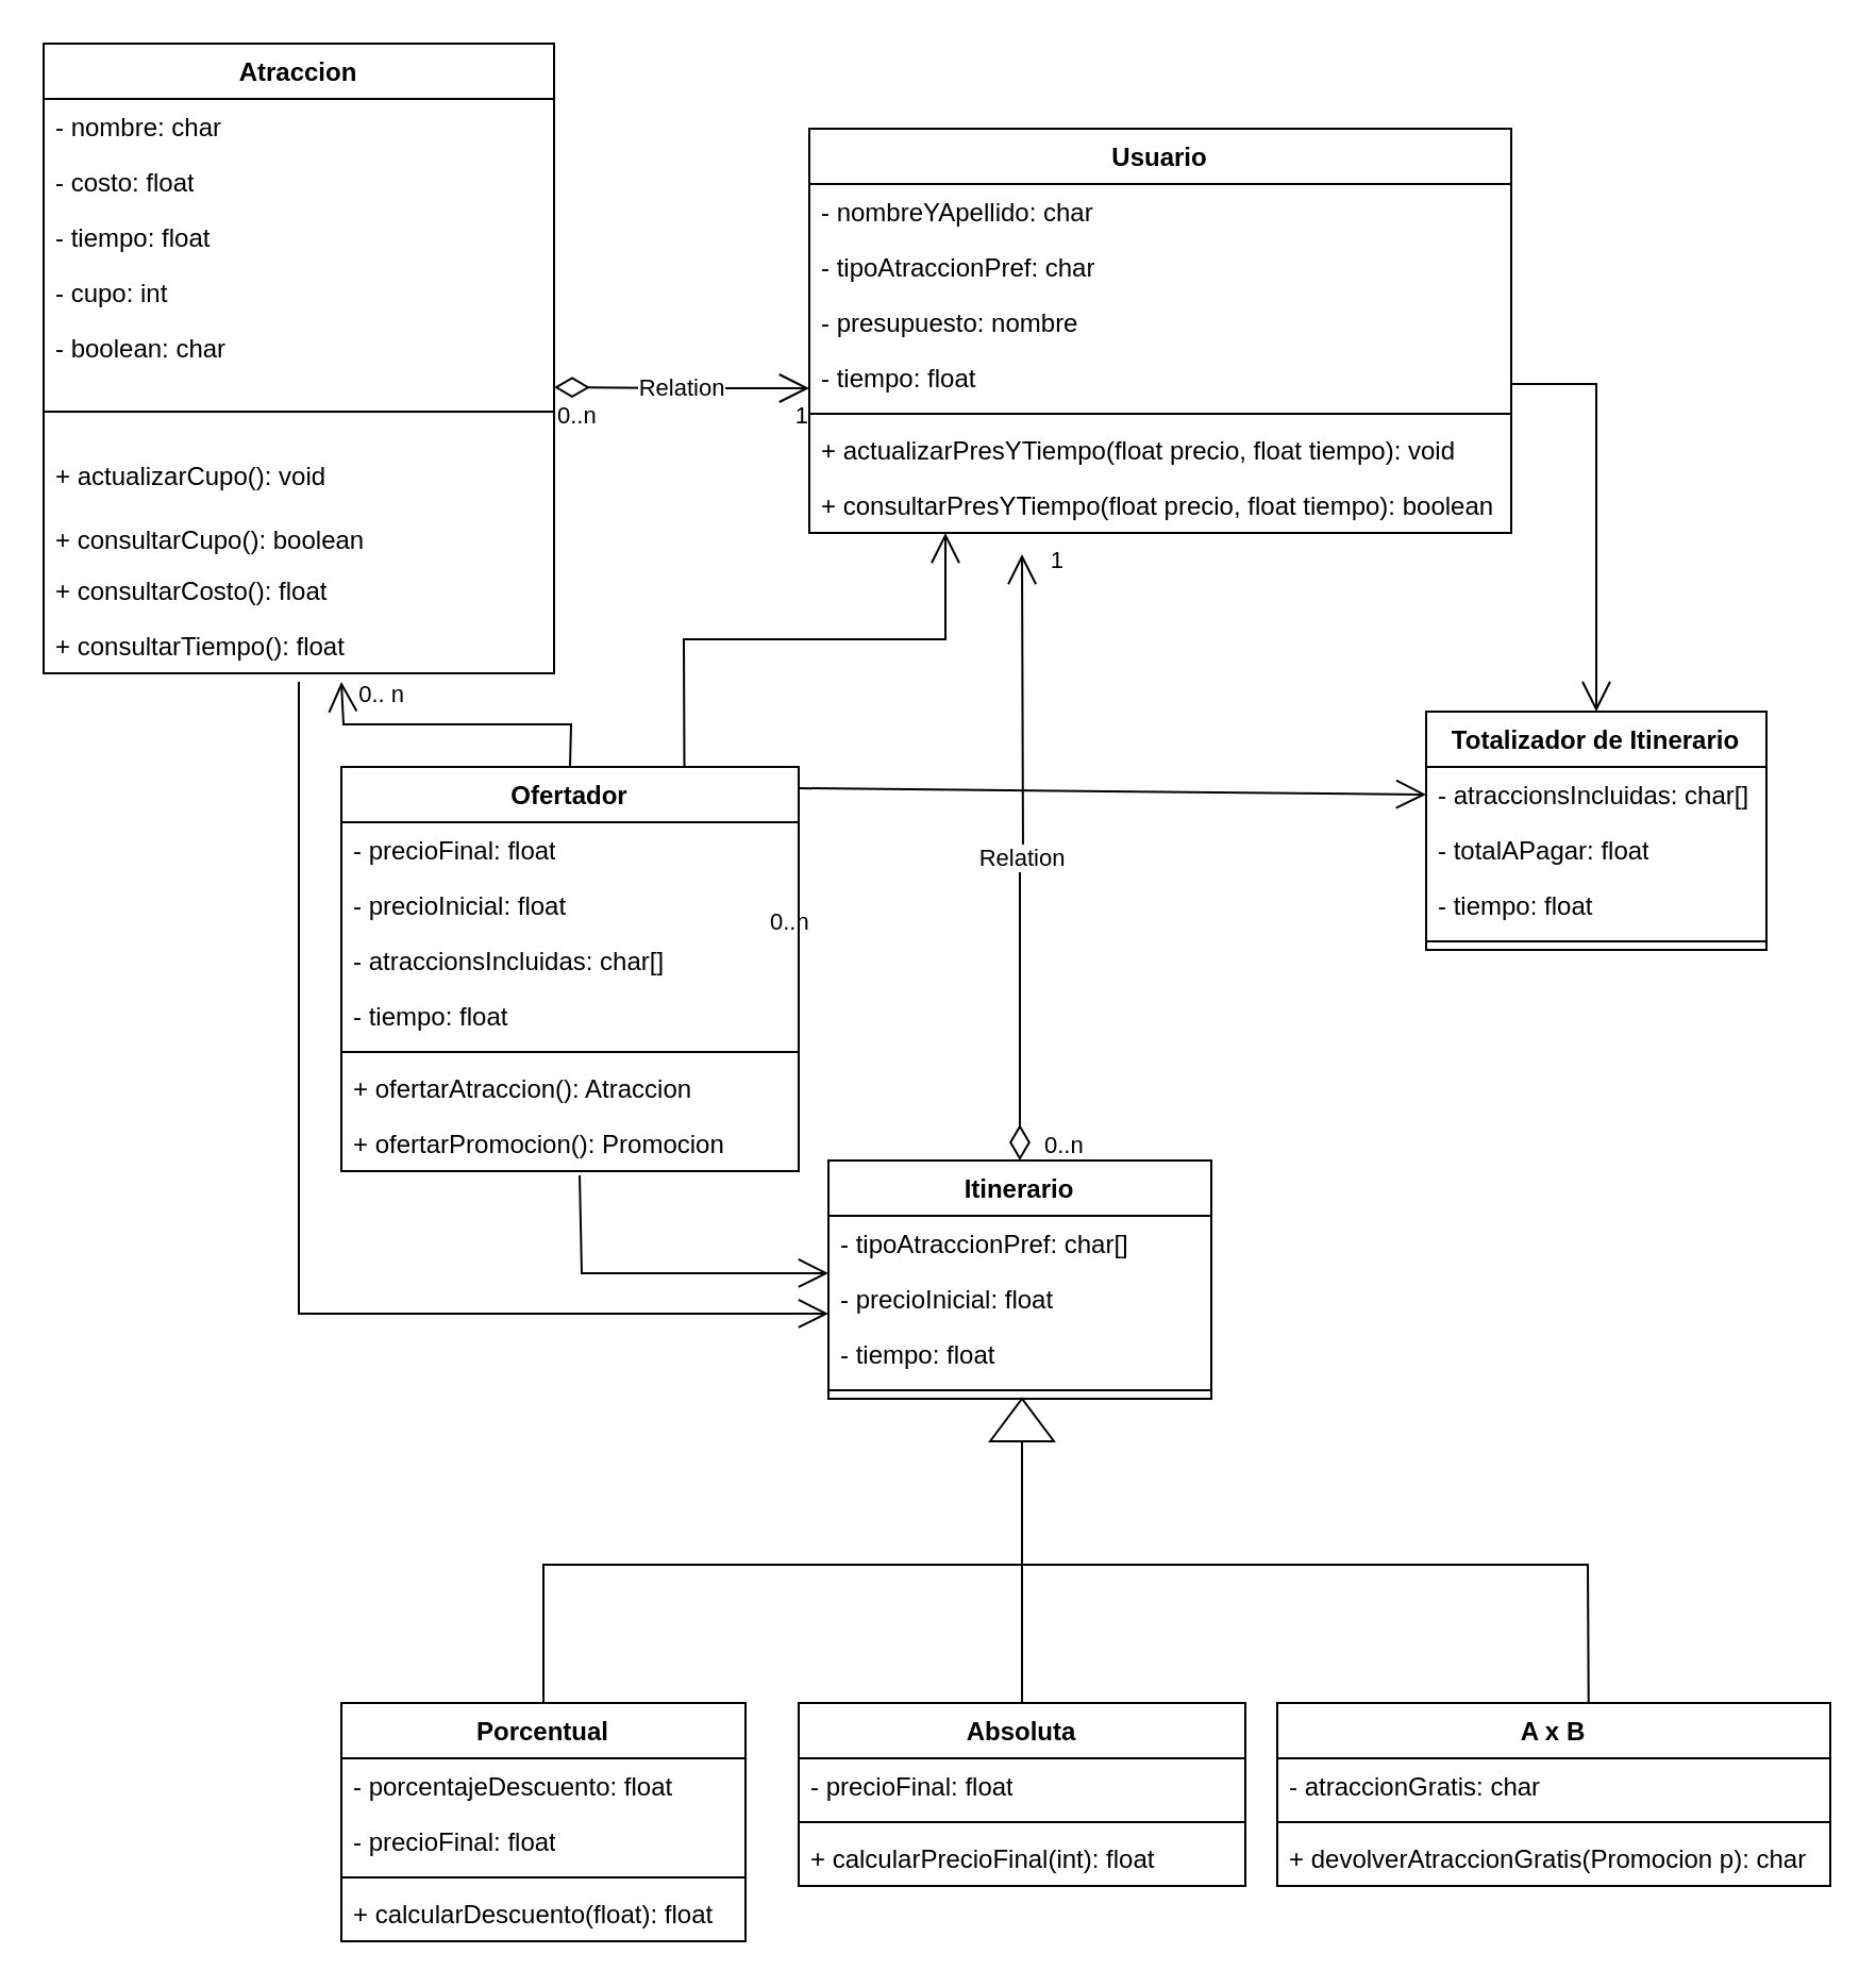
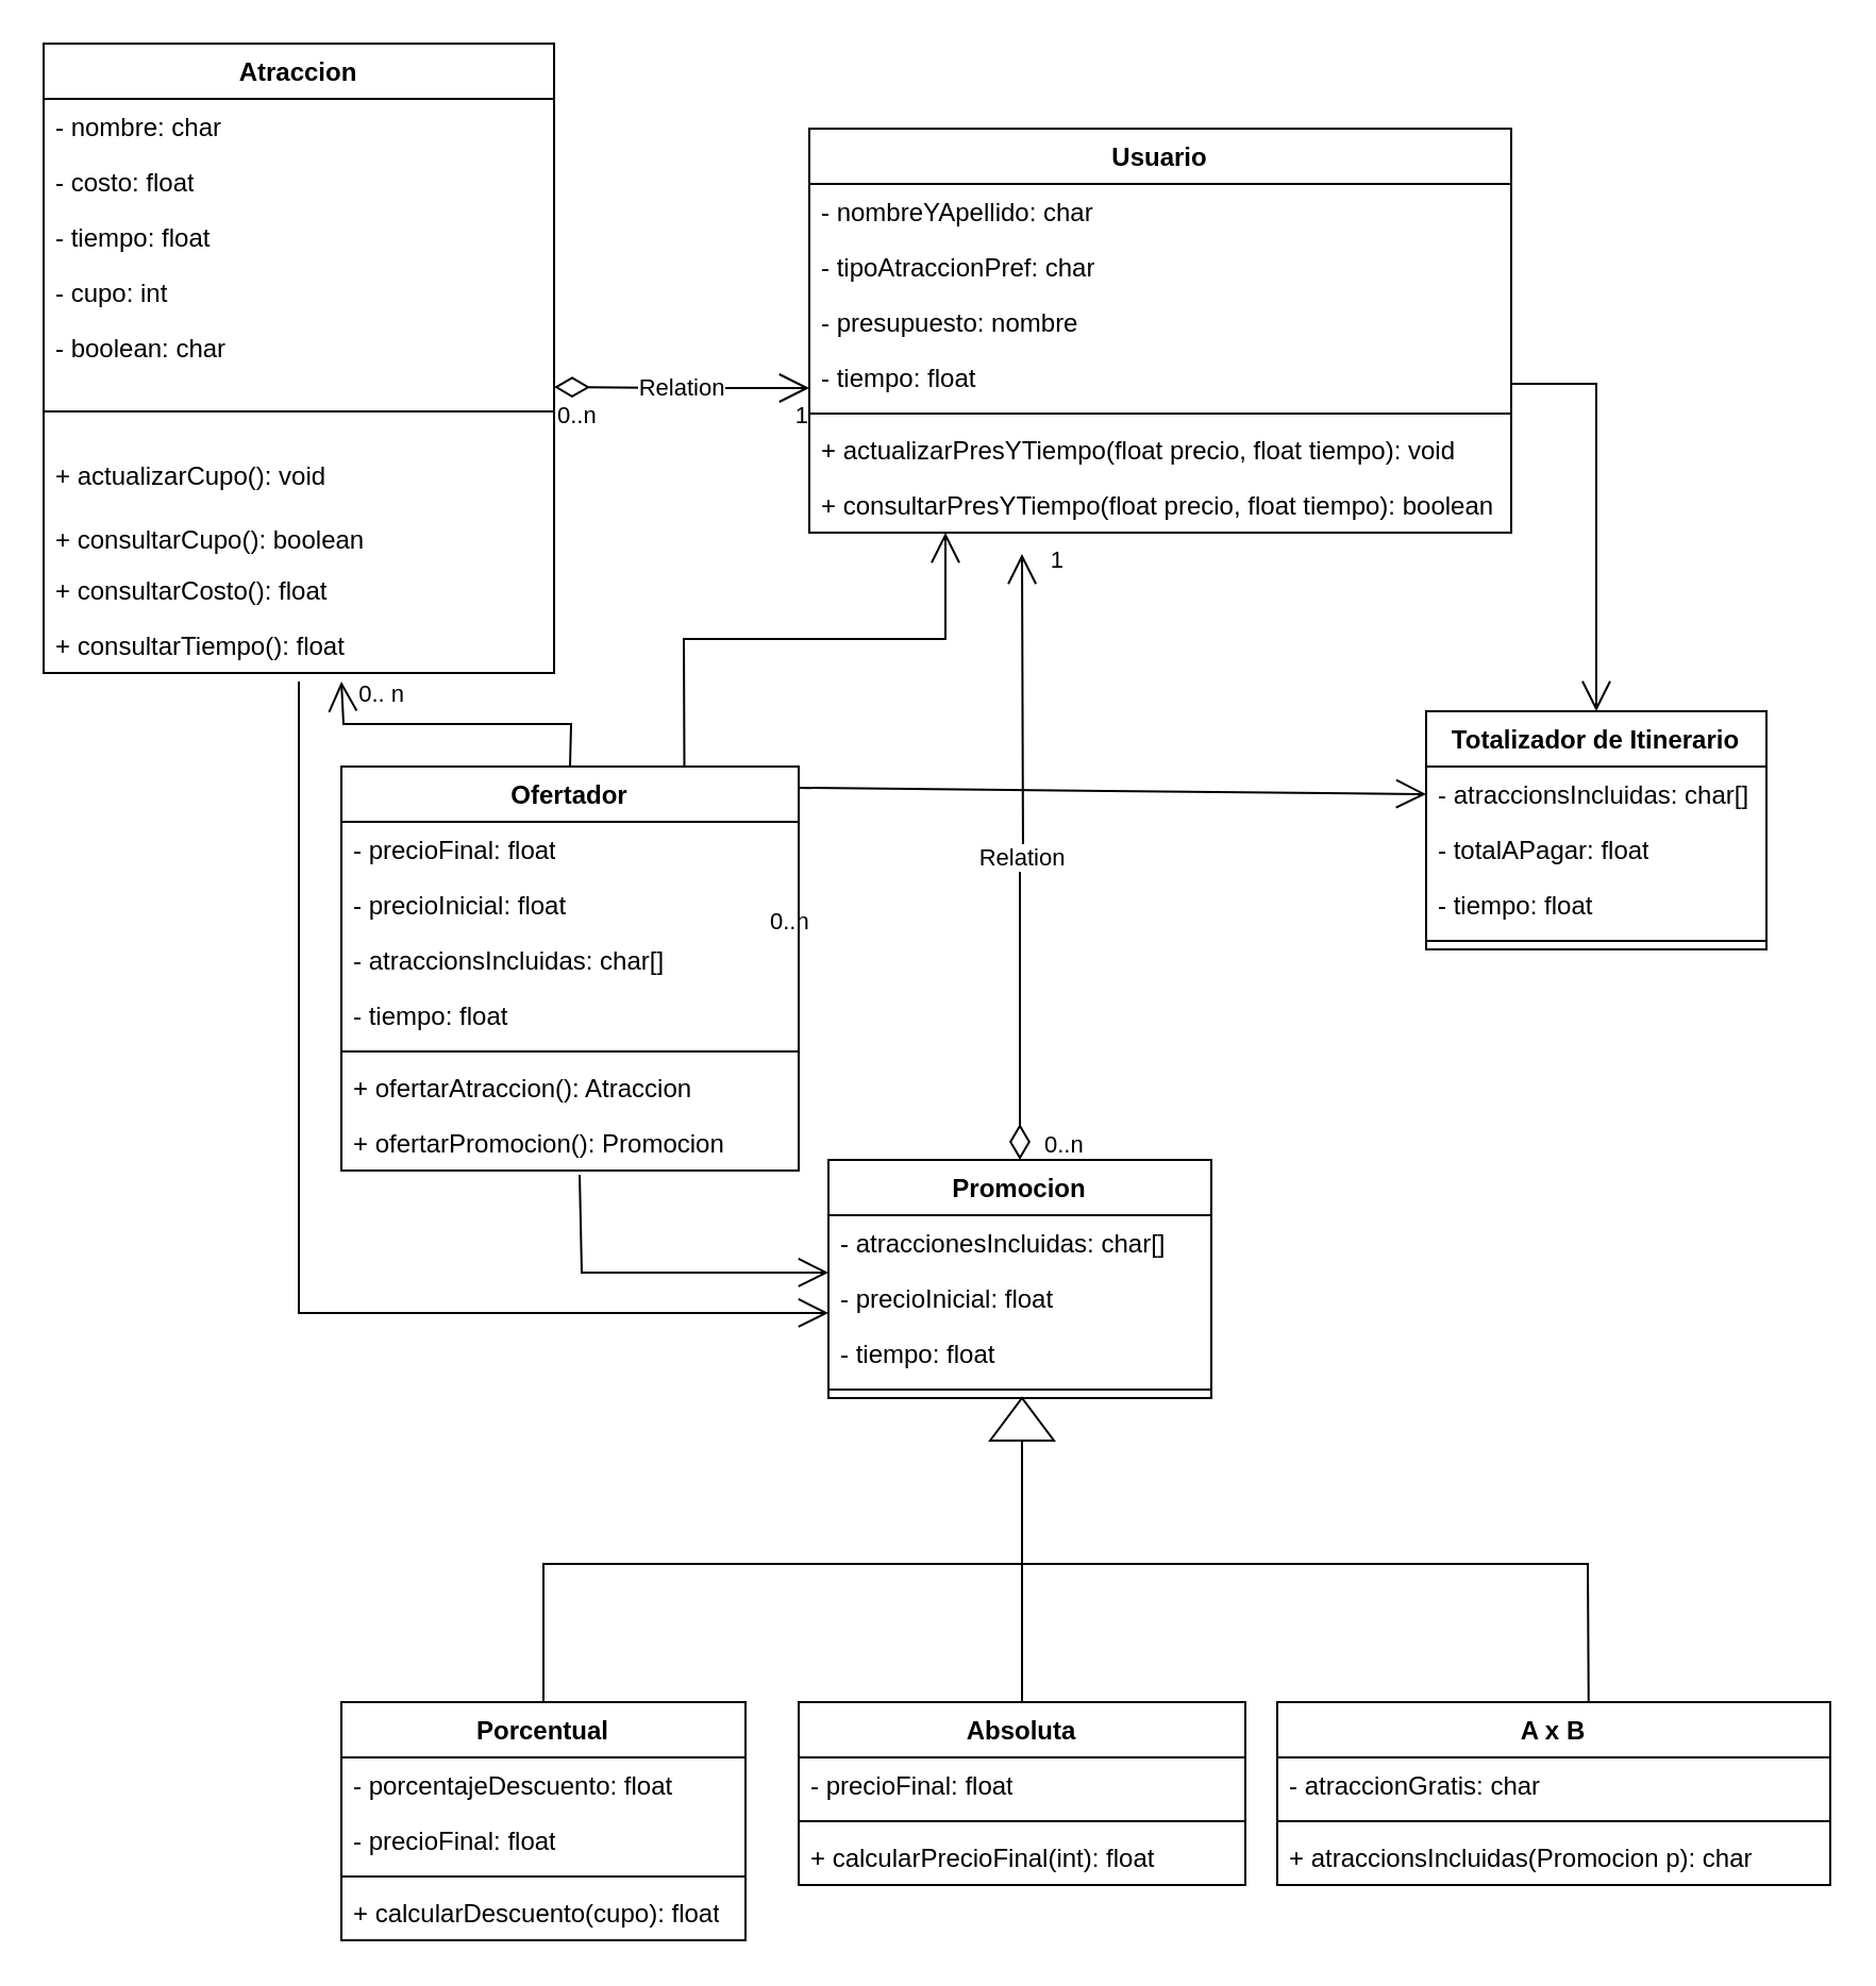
- <mxCell id="21" value="Itinerario" style="swimlane;fontStyle=1;align=center;verticalAlign=top;childLayout=stackLayout;horizontal=1;startSize=26;horizontalStack=0;resizeParent=1;resizeParentMax=0;resizeLast=0;collapsible=1;marginBottom=0;whiteSpace=wrap;html=1;" vertex="1" parent="1"><mxGeometry x="389" y="545" width="180" height="112" as="geometry" /></mxCell>
+ <mxCell id="21" value="Promocion" style="swimlane;fontStyle=1;align=center;verticalAlign=top;childLayout=stackLayout;horizontal=1;startSize=26;horizontalStack=0;resizeParent=1;resizeParentMax=0;resizeLast=0;collapsible=1;marginBottom=0;whiteSpace=wrap;html=1;" vertex="1" parent="1"><mxGeometry x="389" y="545" width="180" height="112" as="geometry" /></mxCell>
- <mxCell id="22" value="- tipoAtraccionPref: char[]" style="text;strokeColor=none;fillColor=none;align=left;verticalAlign=top;spacingLeft=4;spacingRight=4;overflow=hidden;rotatable=0;points=[[0,0.5],[1,0.5]];portConstraint=eastwest;whiteSpace=wrap;html=1;" vertex="1" parent="21"><mxGeometry y="26" width="180" height="26" as="geometry" /></mxCell>
+ <mxCell id="22" value="- atraccionesIncluidas: char[]" style="text;strokeColor=none;fillColor=none;align=left;verticalAlign=top;spacingLeft=4;spacingRight=4;overflow=hidden;rotatable=0;points=[[0,0.5],[1,0.5]];portConstraint=eastwest;whiteSpace=wrap;html=1;" vertex="1" parent="21"><mxGeometry y="26" width="180" height="26" as="geometry" /></mxCell>
- <mxCell id="38" value="+ devolverAtraccionGratis(Promocion p): char" style="text;strokeColor=none;fillColor=none;align=left;verticalAlign=top;spacingLeft=4;spacingRight=4;overflow=hidden;rotatable=0;points=[[0,0.5],[1,0.5]];portConstraint=eastwest;whiteSpace=wrap;html=1;" vertex="1" parent="35"><mxGeometry y="60" width="260" height="26" as="geometry" /></mxCell>
+ <mxCell id="38" value="+ atraccionsIncluidas(Promocion p): char" style="text;strokeColor=none;fillColor=none;align=left;verticalAlign=top;spacingLeft=4;spacingRight=4;overflow=hidden;rotatable=0;points=[[0,0.5],[1,0.5]];portConstraint=eastwest;whiteSpace=wrap;html=1;" vertex="1" parent="35"><mxGeometry y="60" width="260" height="26" as="geometry" /></mxCell>
- <mxCell id="30" value="+ calcularDescuento(float): float" style="text;strokeColor=none;fillColor=none;align=left;verticalAlign=top;spacingLeft=4;spacingRight=4;overflow=hidden;rotatable=0;points=[[0,0.5],[1,0.5]];portConstraint=eastwest;whiteSpace=wrap;html=1;" vertex="1" parent="26"><mxGeometry y="86" width="190" height="26" as="geometry" /></mxCell>
+ <mxCell id="30" value="+ calcularDescuento(cupo): float" style="text;strokeColor=none;fillColor=none;align=left;verticalAlign=top;spacingLeft=4;spacingRight=4;overflow=hidden;rotatable=0;points=[[0,0.5],[1,0.5]];portConstraint=eastwest;whiteSpace=wrap;html=1;" vertex="1" parent="26"><mxGeometry y="86" width="190" height="26" as="geometry" /></mxCell>
